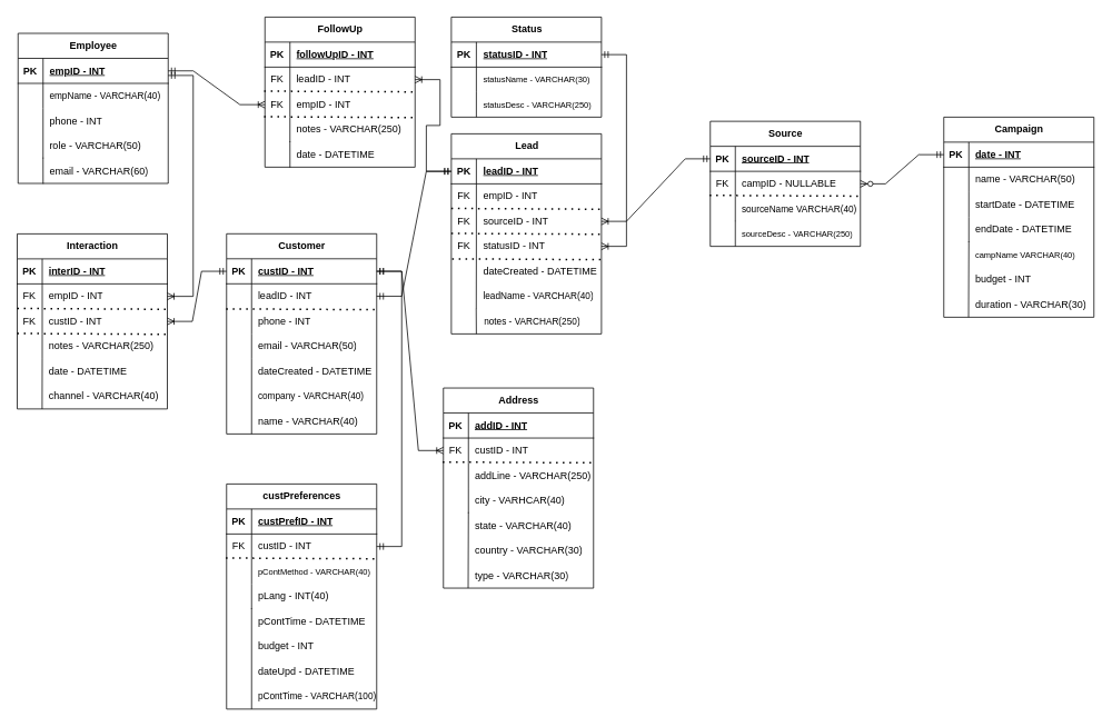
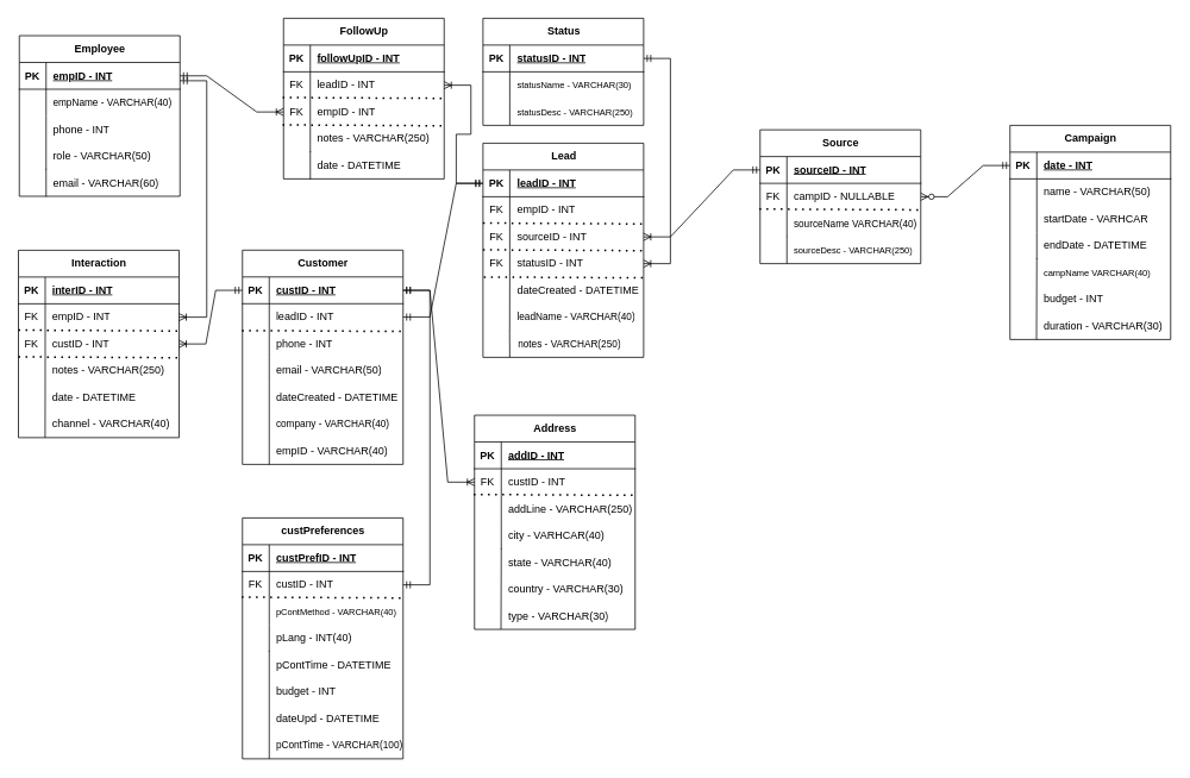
- <mxCell id="37" value="startDate - DATETIME" style="shape=partialRectangle;connectable=0;fillColor=none;top=0;left=0;bottom=0;right=0;align=left;spacingLeft=6;overflow=hidden;whiteSpace=wrap;html=1;" parent="35" vertex="1"><mxGeometry x="30" width="150" height="30" as="geometry"><mxRectangle width="150" height="30" as="alternateBounds" /></mxGeometry></mxCell>
+ <mxCell id="37" value="startDate - VARHCAR" style="shape=partialRectangle;connectable=0;fillColor=none;top=0;left=0;bottom=0;right=0;align=left;spacingLeft=6;overflow=hidden;whiteSpace=wrap;html=1;" parent="35" vertex="1"><mxGeometry x="30" width="150" height="30" as="geometry"><mxRectangle width="150" height="30" as="alternateBounds" /></mxGeometry></mxCell>
- <mxCell id="191" value="name - VARCHAR(40)" style="shape=partialRectangle;connectable=0;fillColor=none;top=0;left=0;bottom=0;right=0;align=left;spacingLeft=6;overflow=hidden;whiteSpace=wrap;html=1;labelBorderColor=none;labelBackgroundColor=none;swimlaneFillColor=none;" parent="1" vertex="1"><mxGeometry x="301" y="490" width="150" height="30" as="geometry"><mxRectangle width="150" height="30" as="alternateBounds" /></mxGeometry></mxCell>
+ <mxCell id="191" value="empID - VARCHAR(40)" style="shape=partialRectangle;connectable=0;fillColor=none;top=0;left=0;bottom=0;right=0;align=left;spacingLeft=6;overflow=hidden;whiteSpace=wrap;html=1;labelBorderColor=none;labelBackgroundColor=none;swimlaneFillColor=none;" parent="1" vertex="1"><mxGeometry x="301" y="490" width="150" height="30" as="geometry"><mxRectangle width="150" height="30" as="alternateBounds" /></mxGeometry></mxCell>
